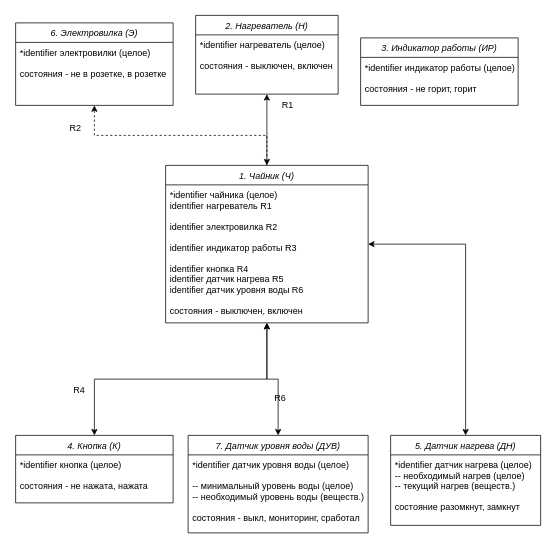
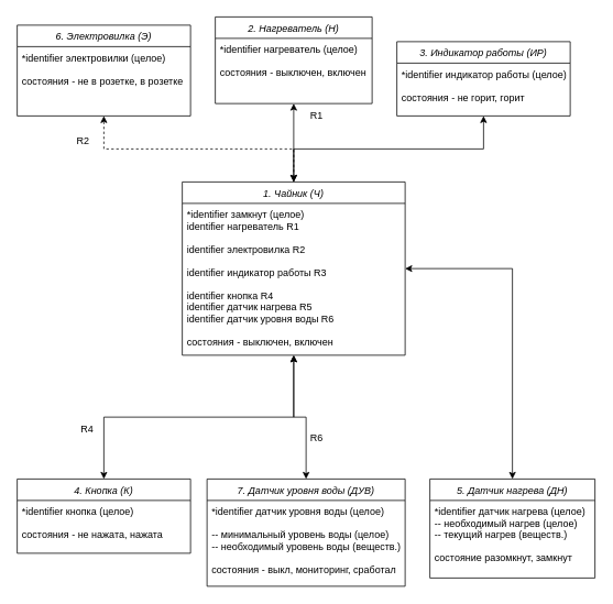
+ <mxCell id="4" value="" style="edgeStyle=orthogonalEdgeStyle;rounded=0;orthogonalLoop=1;jettySize=auto;html=1;startArrow=classic;startFill=1;" parent="1" source="22" target="20" edge="1"><mxGeometry relative="1" as="geometry" /></mxCell>
- <mxCell id="23" value="*identifier чайника (целое)&#10;identifier нагреватель R1&#10;&#10;identifier электровилка R2&#10;&#10;identifier индикатор работы R3&#10;&#10;identifier кнопка R4&#10;identifier датчик нагрева R5&#10;identifier датчик уровня воды R6&#10;&#10;состояния - выключен, включен&#10;" style="text;align=left;verticalAlign=top;spacingLeft=4;spacingRight=4;overflow=hidden;rotatable=0;points=[[0,0.5],[1,0.5]];portConstraint=eastwest;" parent="22" vertex="1"><mxGeometry y="26" width="270" height="184" as="geometry" /></mxCell>
+ <mxCell id="23" value="*identifier замкнут (целое)&#10;identifier нагреватель R1&#10;&#10;identifier электровилка R2&#10;&#10;identifier индикатор работы R3&#10;&#10;identifier кнопка R4&#10;identifier датчик нагрева R5&#10;identifier датчик уровня воды R6&#10;&#10;состояния - выключен, включен&#10;" style="text;align=left;verticalAlign=top;spacingLeft=4;spacingRight=4;overflow=hidden;rotatable=0;points=[[0,0.5],[1,0.5]];portConstraint=eastwest;" parent="22" vertex="1"><mxGeometry y="26" width="270" height="184" as="geometry" /></mxCell>
- <mxCell id="17" value="R6" style="text;html=1;strokeColor=none;fillColor=none;align=center;verticalAlign=middle;whiteSpace=wrap;rounded=0;" parent="1" vertex="1"><mxGeometry x="353" y="520" width="40" height="20" as="geometry" /></mxCell>
+ <mxCell id="17" value="R6" style="text;html=1;strokeColor=none;fillColor=none;align=center;verticalAlign=middle;whiteSpace=wrap;rounded=0;" parent="1" vertex="1"><mxGeometry x="363" y="520" width="40" height="20" as="geometry" /></mxCell>
